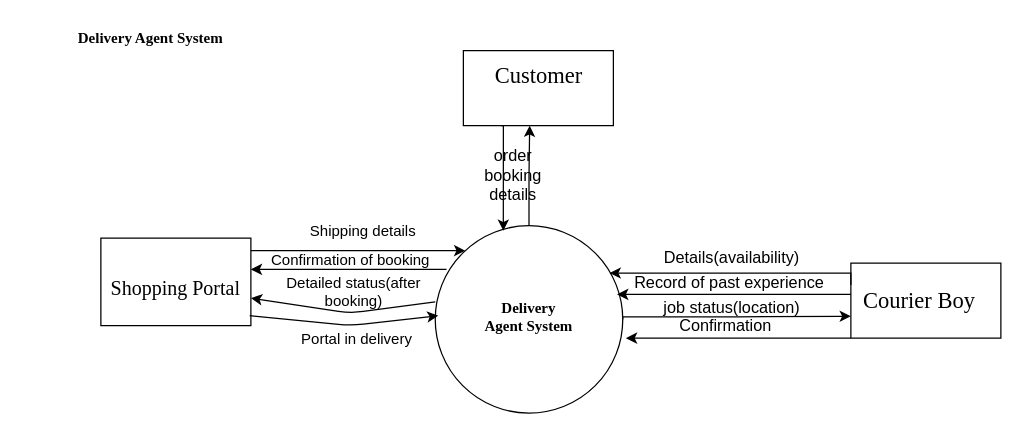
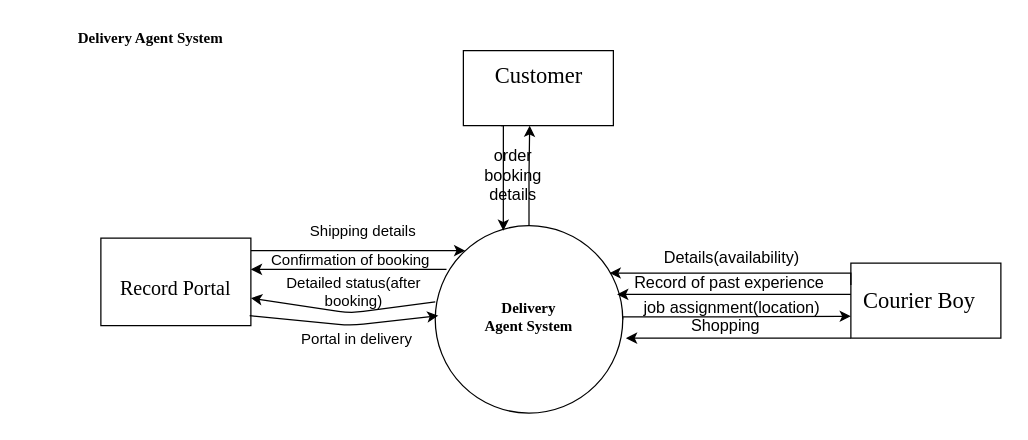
- <mxCell id="14" value="Shopping Portal" style="text;html=1;strokeColor=none;fillColor=none;align=center;verticalAlign=middle;whiteSpace=wrap;rounded=0;fontFamily=Georgia;fontSize=16;" vertex="1" parent="1"><mxGeometry x="80" y="200" width="120" height="60" as="geometry" /></mxCell>
+ <mxCell id="14" value="Record Portal" style="text;html=1;strokeColor=none;fillColor=none;align=center;verticalAlign=middle;whiteSpace=wrap;rounded=0;fontFamily=Georgia;fontSize=16;" vertex="1" parent="1"><mxGeometry x="80" y="200" width="120" height="60" as="geometry" /></mxCell>
- <mxCell id="26" value="job status(location)" style="text;html=1;strokeColor=none;fillColor=none;align=center;verticalAlign=middle;whiteSpace=wrap;rounded=0;fontFamily=Helvetica;fontSize=13;" vertex="1" parent="1"><mxGeometry x="500" y="240" width="170" height="10" as="geometry" /></mxCell>
+ <mxCell id="26" value="job assignment(location)" style="text;html=1;strokeColor=none;fillColor=none;align=center;verticalAlign=middle;whiteSpace=wrap;rounded=0;fontFamily=Helvetica;fontSize=13;" vertex="1" parent="1"><mxGeometry x="500" y="240" width="170" height="10" as="geometry" /></mxCell>
- <mxCell id="29" value="Confirmation" style="text;html=1;strokeColor=none;fillColor=none;align=center;verticalAlign=middle;whiteSpace=wrap;rounded=0;fontFamily=Helvetica;fontSize=13;" vertex="1" parent="1"><mxGeometry x="530" y="250" width="100" height="20" as="geometry" /></mxCell>
+ <mxCell id="29" value="Shopping" style="text;html=1;strokeColor=none;fillColor=none;align=center;verticalAlign=middle;whiteSpace=wrap;rounded=0;fontFamily=Helvetica;fontSize=13;" vertex="1" parent="1"><mxGeometry x="530" y="250" width="100" height="20" as="geometry" /></mxCell>
